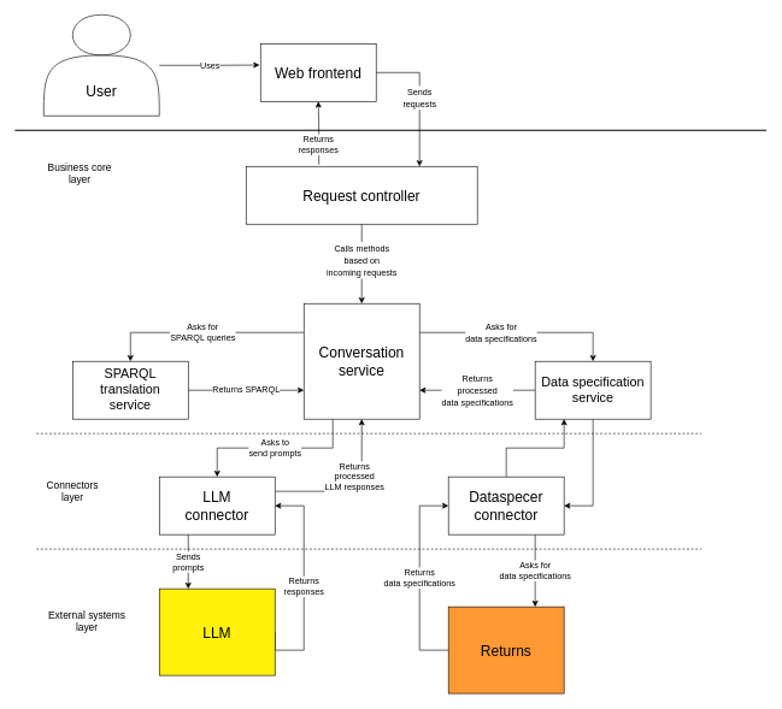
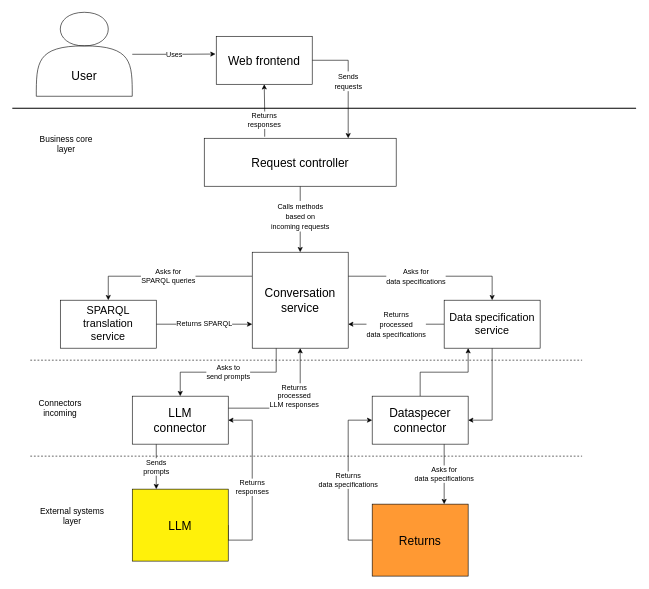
- <mxCell id="31" value="Connectors&lt;div&gt;layer&lt;/div&gt;" style="text;strokeColor=none;align=center;fillColor=none;html=1;verticalAlign=middle;whiteSpace=wrap;rounded=0;fontSize=14;" vertex="1" parent="1"><mxGeometry x="40" y="640" width="120" height="80" as="geometry" /></mxCell>
+ <mxCell id="31" value="Connectors&lt;div&gt;incoming&lt;/div&gt;" style="text;strokeColor=none;align=center;fillColor=none;html=1;verticalAlign=middle;whiteSpace=wrap;rounded=0;fontSize=14;" vertex="1" parent="1"><mxGeometry x="40" y="640" width="120" height="80" as="geometry" /></mxCell>
